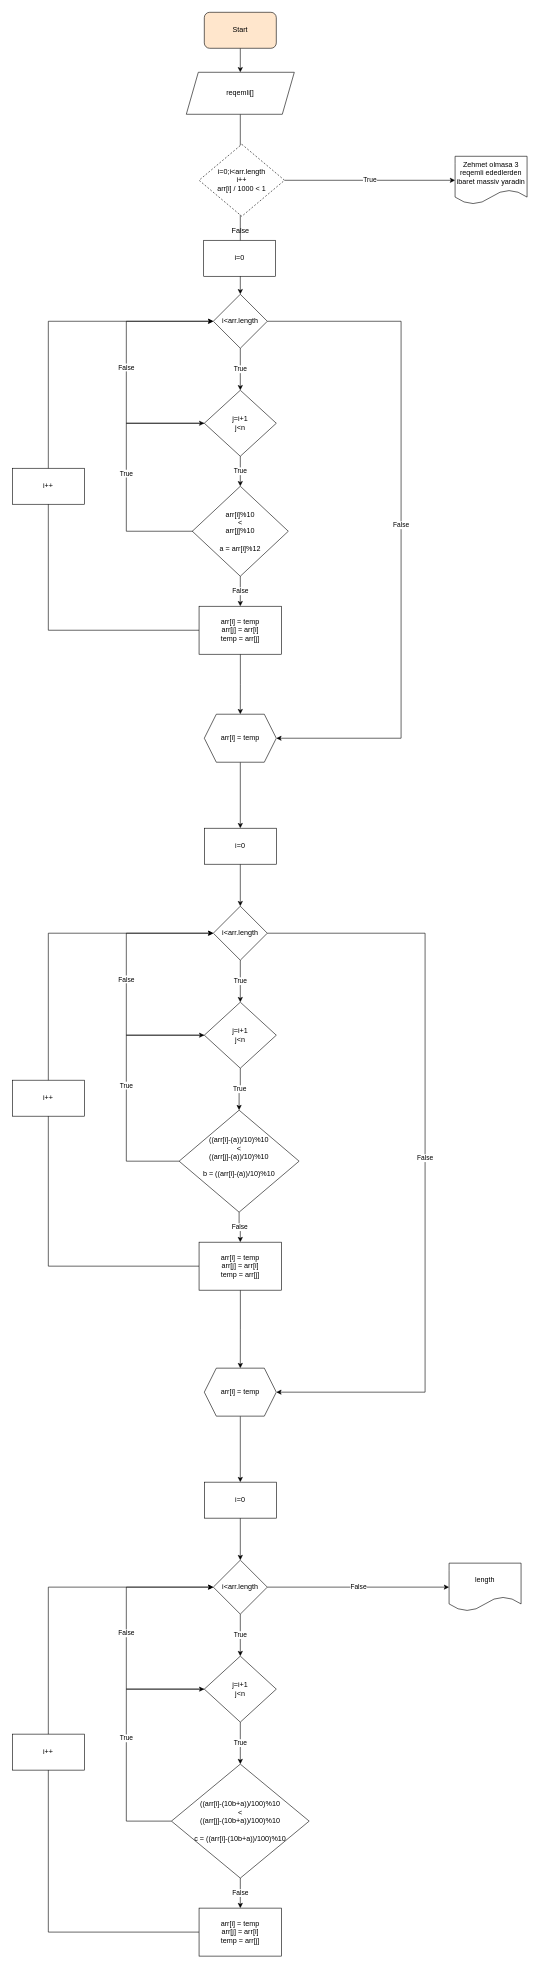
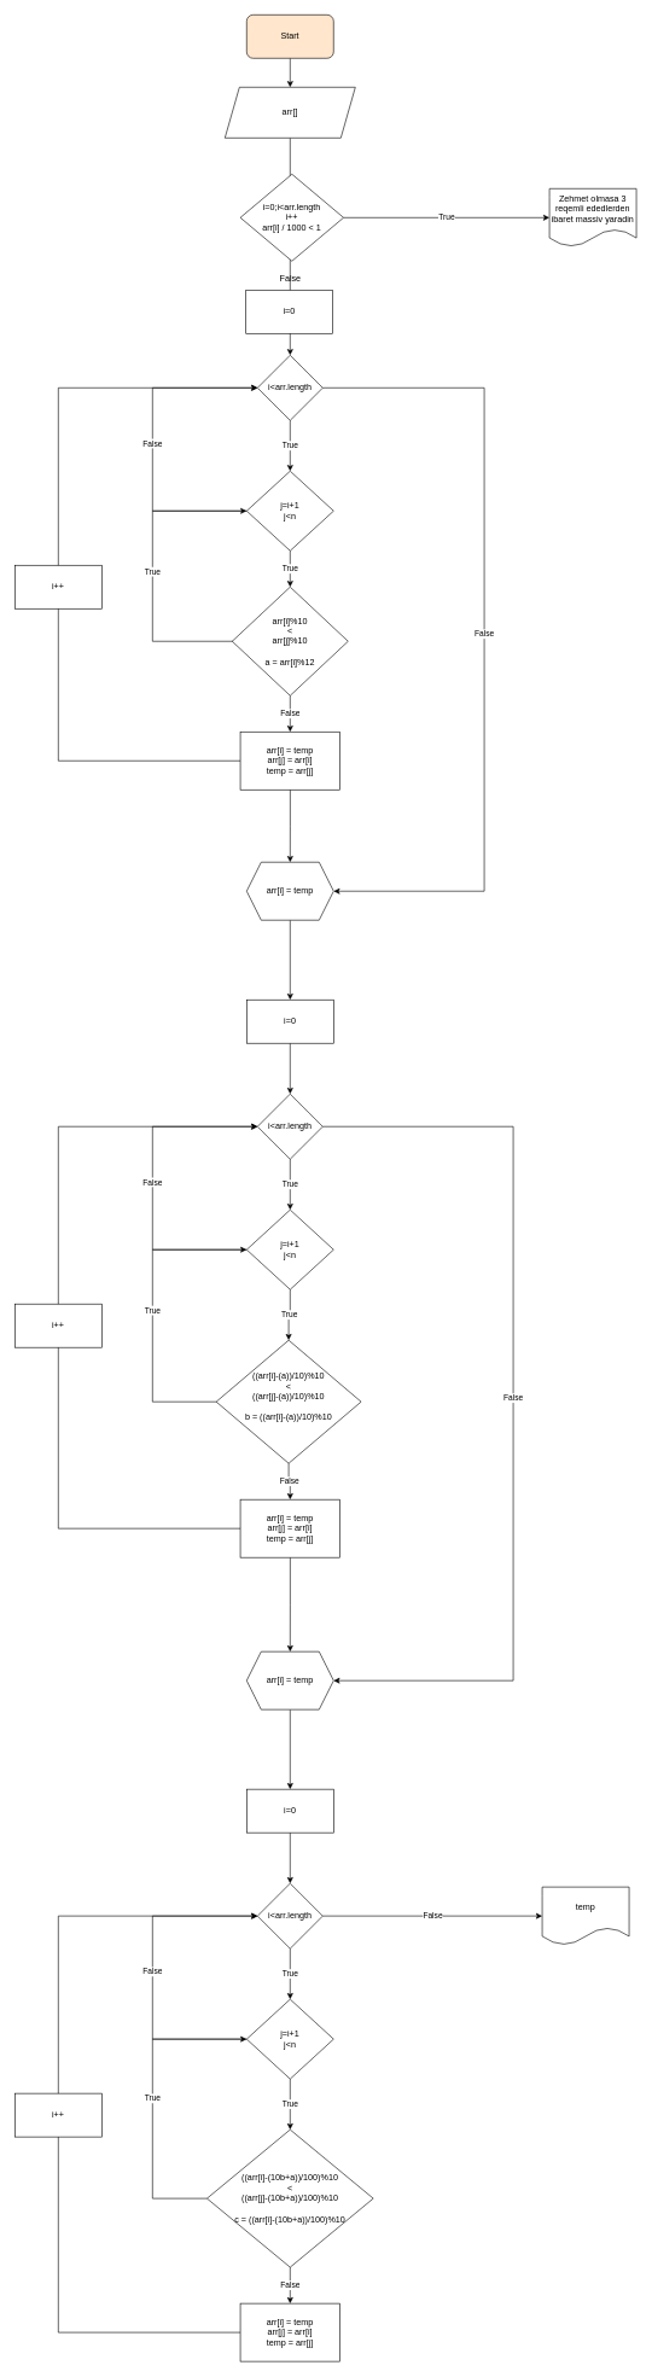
- <mxCell id="5" value="reqemli[]" style="shape=parallelogram;perimeter=parallelogramPerimeter;whiteSpace=wrap;html=1;fixedSize=1;" vertex="1" parent="1"><mxGeometry x="310" y="120" width="180" height="70" as="geometry" /></mxCell>
+ <mxCell id="5" value="arr[]" style="shape=parallelogram;perimeter=parallelogramPerimeter;whiteSpace=wrap;html=1;fixedSize=1;" vertex="1" parent="1"><mxGeometry x="310" y="120" width="180" height="70" as="geometry" /></mxCell>
- <mxCell id="55" value="i=0;i&amp;lt;arr.length&lt;br&gt;i++&lt;br&gt;arr[i] / 1000 &amp;lt; 1" style="rhombus;whiteSpace=wrap;html=1;dashed=1;" vertex="1" parent="1"><mxGeometry x="331.25" y="240" width="142.5" height="120" as="geometry" /></mxCell>
+ <mxCell id="55" value="i=0;i&amp;lt;arr.length&lt;br&gt;i++&lt;br&gt;arr[i] / 1000 &amp;lt; 1" style="rhombus;whiteSpace=wrap;html=1;" vertex="1" parent="1"><mxGeometry x="331.25" y="240" width="142.5" height="120" as="geometry" /></mxCell>
- <mxCell id="53" value="length" style="shape=document;whiteSpace=wrap;html=1;boundedLbl=1;" vertex="1" parent="1"><mxGeometry x="748" y="2605" width="120" height="80" as="geometry" /></mxCell>
+ <mxCell id="53" value="temp" style="shape=document;whiteSpace=wrap;html=1;boundedLbl=1;" vertex="1" parent="1"><mxGeometry x="748" y="2605" width="120" height="80" as="geometry" /></mxCell>
